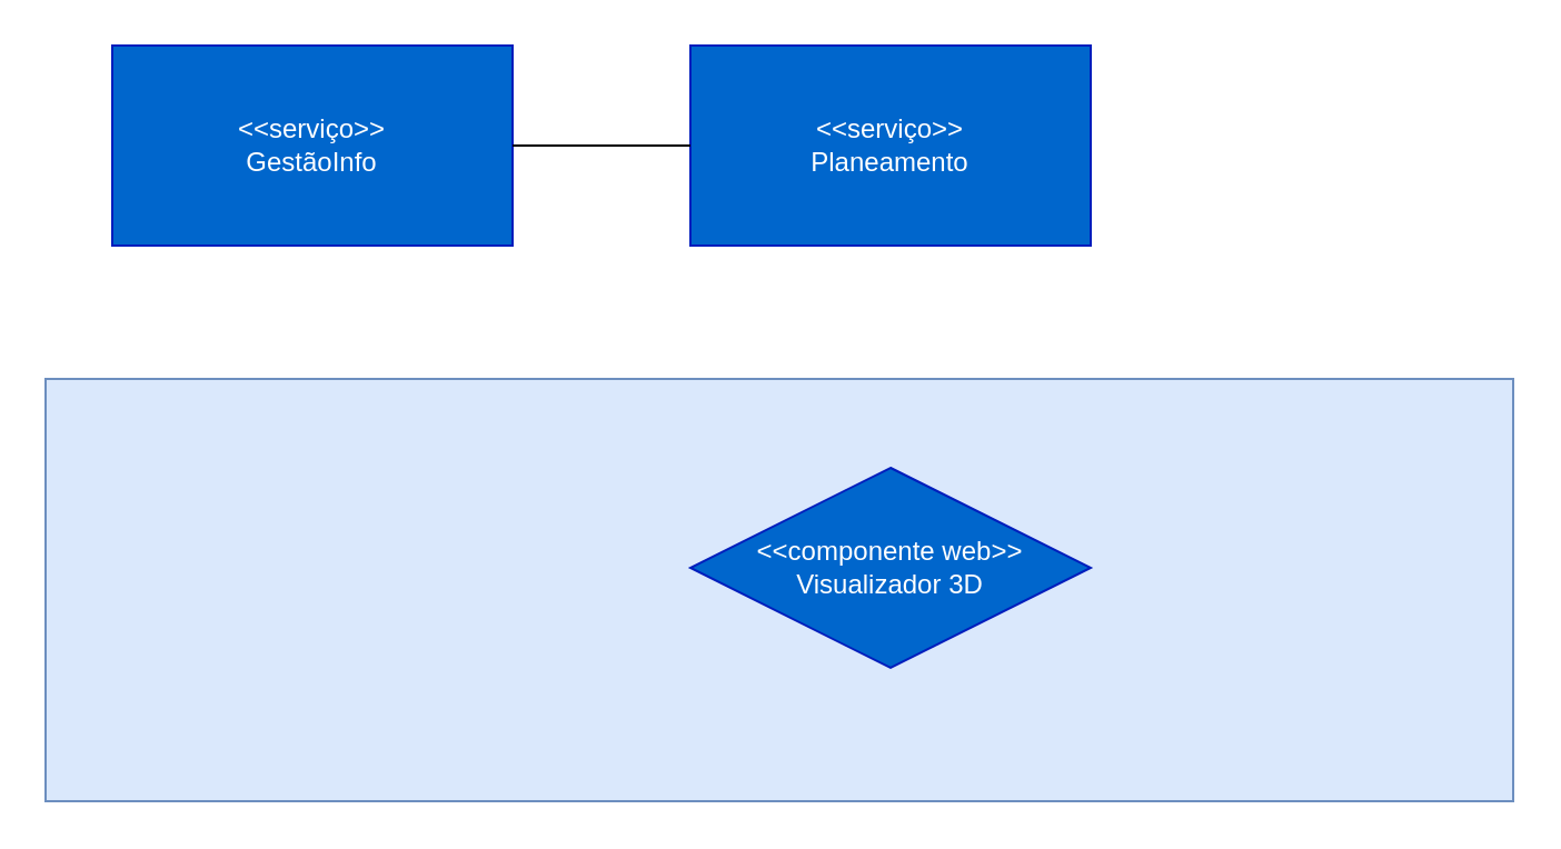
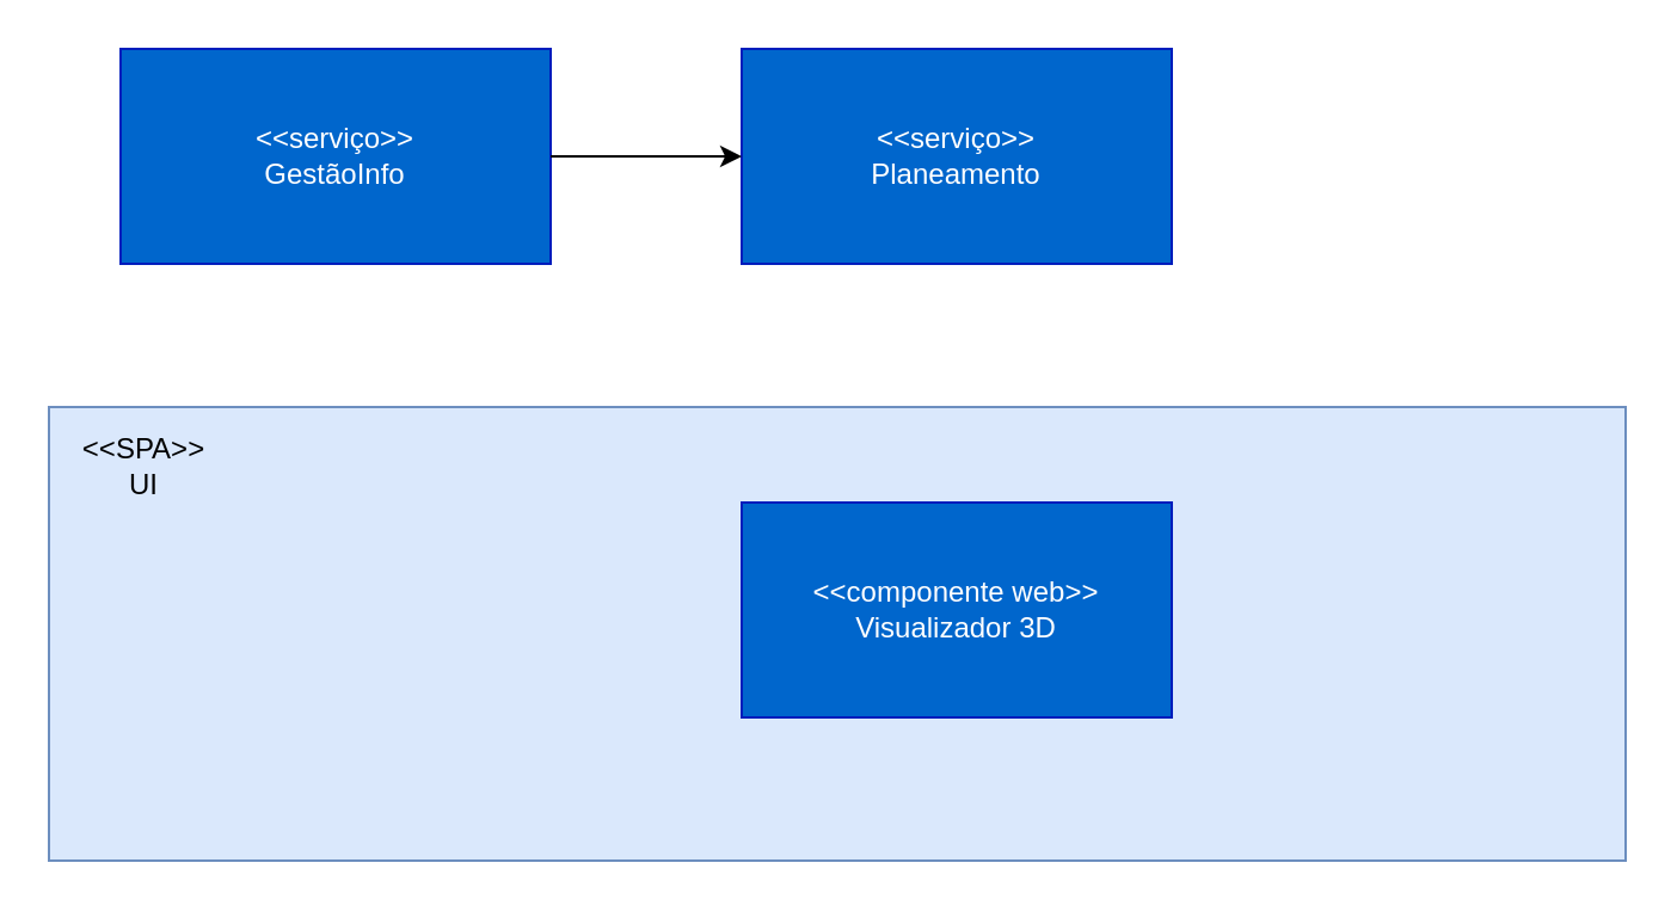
- <mxCell id="6" value="" style="endArrow=none;html=1;rounded=0;exitX=1;exitY=0.5;exitDx=0;exitDy=0;" edge="1" parent="1" source="2" target="5"><mxGeometry width="50" height="50" relative="1" as="geometry"><mxPoint x="330" y="230" as="sourcePoint" /><mxPoint x="380" y="180" as="targetPoint" /></mxGeometry></mxCell>
+ <mxCell id="6" value="" style="endArrow=classic;html=1;rounded=0;exitX=1;exitY=0.5;exitDx=0;exitDy=0;" edge="1" parent="1" source="2" target="5"><mxGeometry width="50" height="50" relative="1" as="geometry"><mxPoint x="330" y="230" as="sourcePoint" /><mxPoint x="380" y="180" as="targetPoint" /></mxGeometry></mxCell>
+ <mxCell id="4" value="&amp;lt;&amp;lt;SPA&amp;gt;&amp;gt;&lt;br&gt;UI" style="text;html=1;strokeColor=none;fillColor=none;align=center;verticalAlign=middle;whiteSpace=wrap;rounded=0;" parent="1" vertex="1"><mxGeometry x="30" y="180" width="60" height="30" as="geometry" /></mxCell>
- <mxCell id="7" value="&amp;lt;&amp;lt;componente web&amp;gt;&amp;gt;&lt;br&gt;Visualizador 3D" style="rhombus;whiteSpace=wrap;html=1;fillColor=#0066CC;strokeColor=#001DBC;fontColor=#ffffff;" vertex="1" parent="1"><mxGeometry x="310" y="210" width="180" height="90" as="geometry" /></mxCell>
+ <mxCell id="7" value="&amp;lt;&amp;lt;componente web&amp;gt;&amp;gt;&lt;br&gt;Visualizador 3D" style="rounded=0;whiteSpace=wrap;html=1;fillColor=#0066CC;strokeColor=#001DBC;fontColor=#ffffff;" vertex="1" parent="1"><mxGeometry x="310" y="210" width="180" height="90" as="geometry" /></mxCell>
